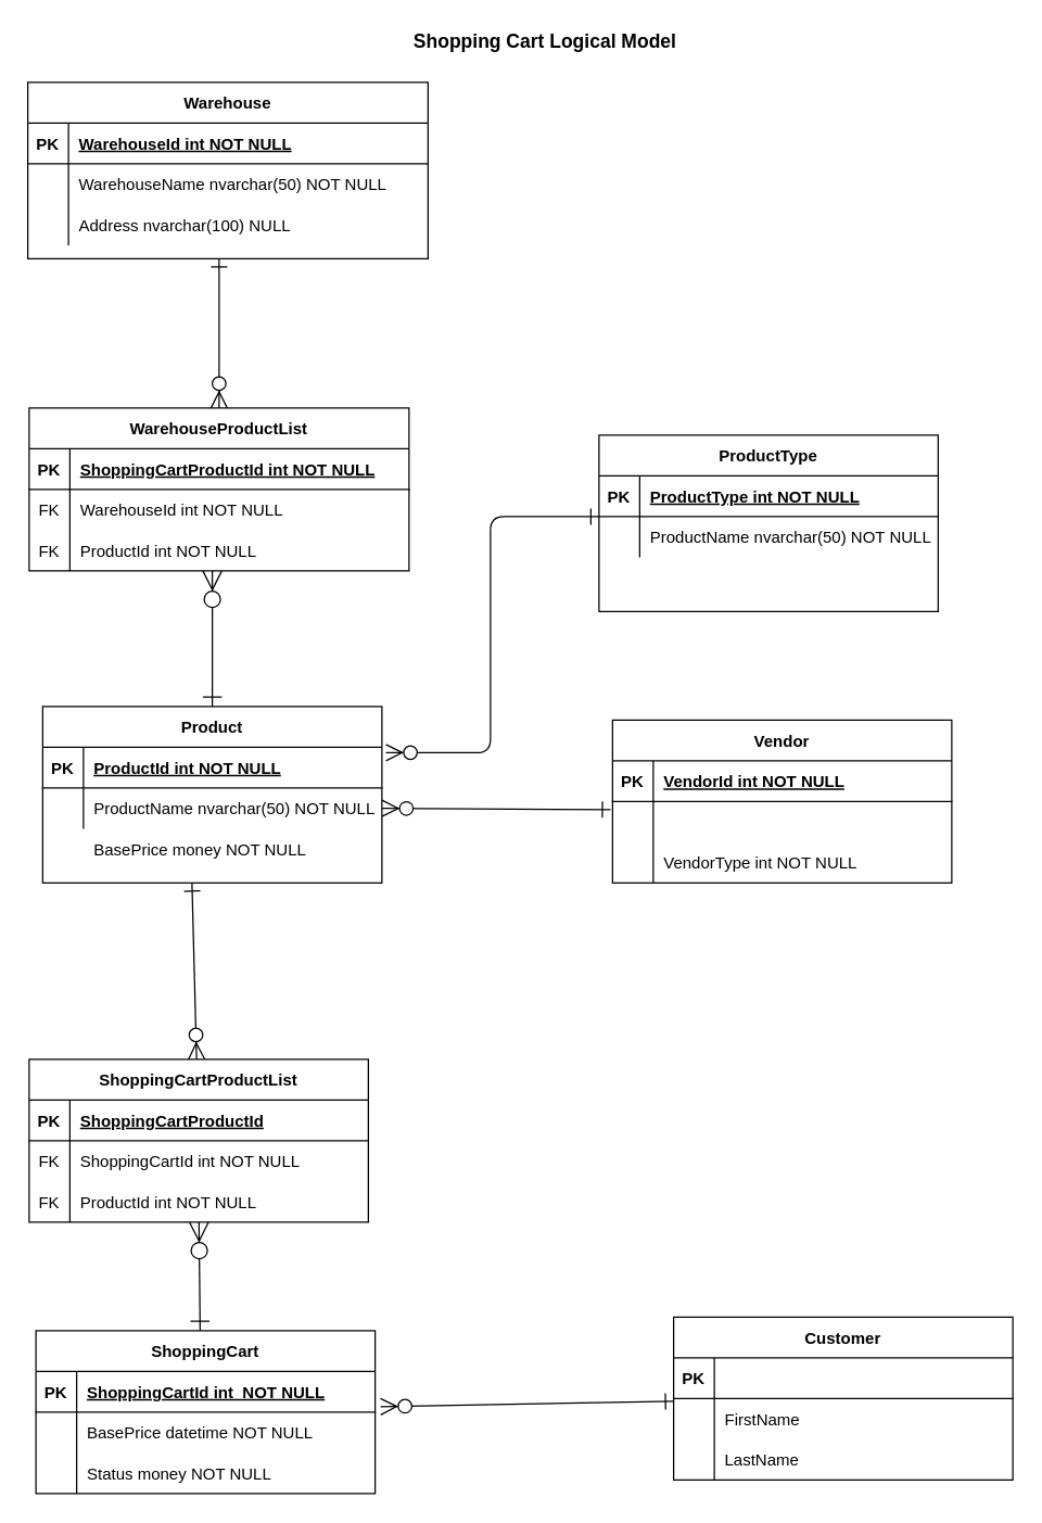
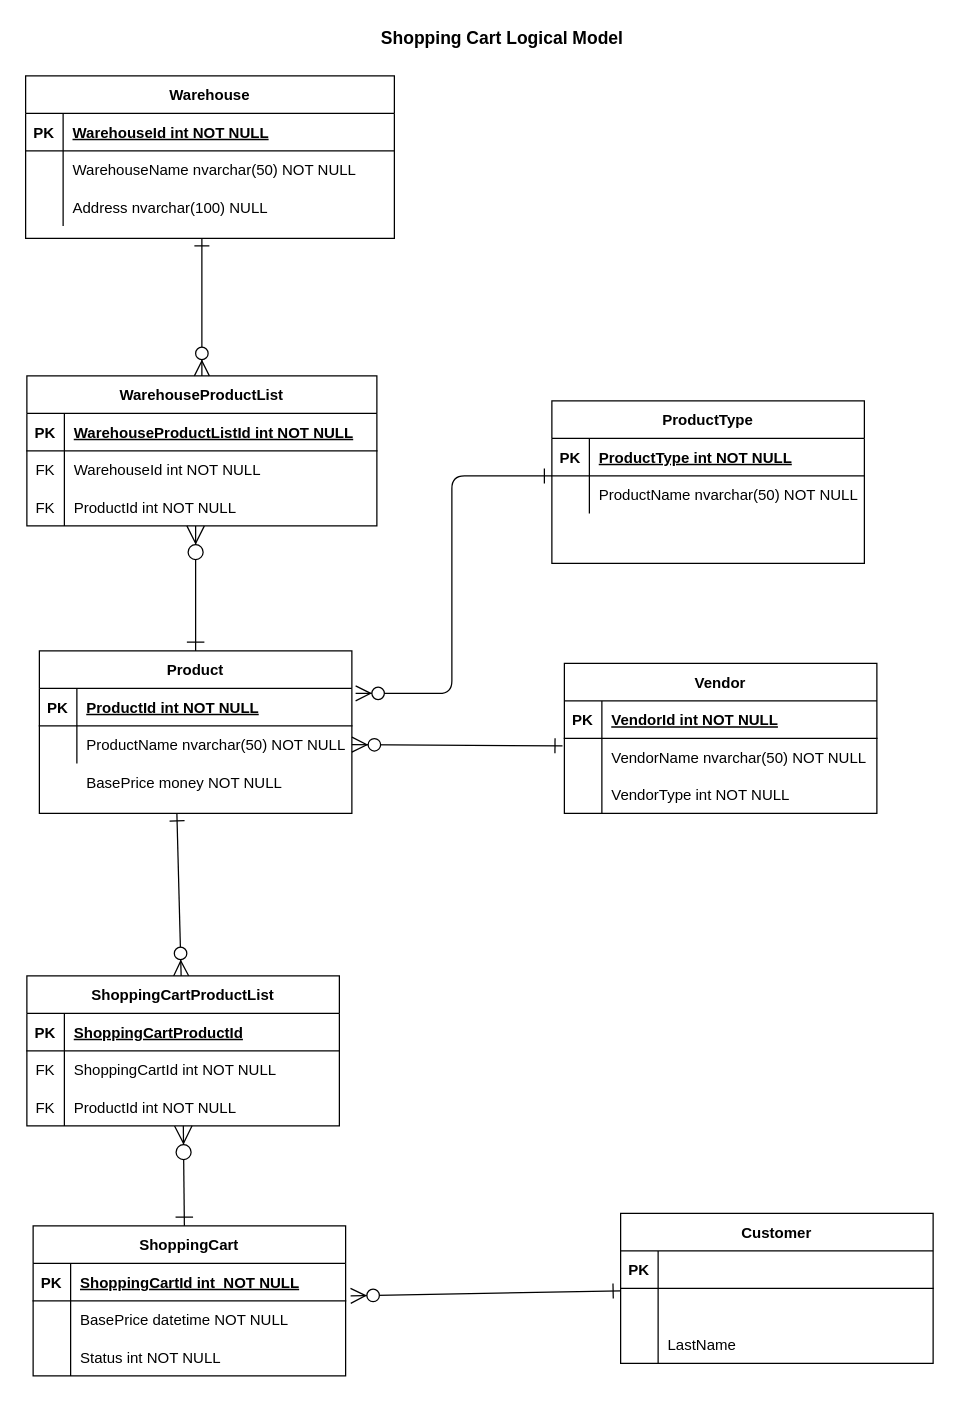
- <mxCell id="23" value="ShoppingCartProductId int NOT NULL" style="shape=partialRectangle;overflow=hidden;connectable=0;fillColor=none;top=0;left=0;bottom=0;right=0;align=left;spacingLeft=6;fontStyle=5;" vertex="1" parent="21"><mxGeometry x="30" width="250" height="30" as="geometry" /></mxCell>
+ <mxCell id="23" value="WarehouseProductListId int NOT NULL" style="shape=partialRectangle;overflow=hidden;connectable=0;fillColor=none;top=0;left=0;bottom=0;right=0;align=left;spacingLeft=6;fontStyle=5;" vertex="1" parent="21"><mxGeometry x="30" width="250" height="30" as="geometry" /></mxCell>
+ <mxCell id="72" value="VendorName nvarchar(50) NOT NULL" style="shape=partialRectangle;overflow=hidden;connectable=0;fillColor=none;top=0;left=0;bottom=0;right=0;align=left;spacingLeft=6;" parent="70" vertex="1"><mxGeometry x="30" width="220" height="30" as="geometry" /></mxCell>
- <mxCell id="35" value="FirstName" style="shape=partialRectangle;overflow=hidden;connectable=0;fillColor=none;top=0;left=0;bottom=0;right=0;align=left;spacingLeft=6;" parent="33" vertex="1"><mxGeometry x="30" width="220" height="30" as="geometry" /></mxCell>
- <mxCell id="48" value="Status money NOT NULL" style="shape=partialRectangle;overflow=hidden;connectable=0;fillColor=none;top=0;left=0;bottom=0;right=0;align=left;spacingLeft=6;" parent="46" vertex="1"><mxGeometry x="30" width="220" height="30" as="geometry" /></mxCell>
+ <mxCell id="48" value="Status int NOT NULL" style="shape=partialRectangle;overflow=hidden;connectable=0;fillColor=none;top=0;left=0;bottom=0;right=0;align=left;spacingLeft=6;" parent="46" vertex="1"><mxGeometry x="30" width="220" height="30" as="geometry" /></mxCell>
